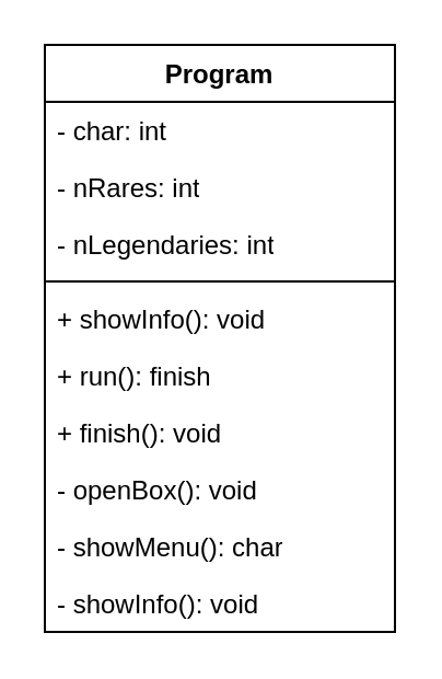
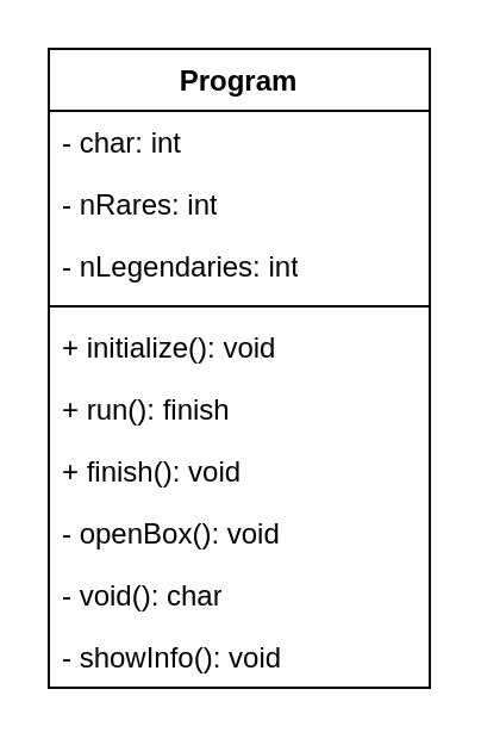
- <mxCell id="7" value="+ showInfo(): void" style="text;strokeColor=none;fillColor=none;align=left;verticalAlign=top;spacingLeft=4;spacingRight=4;overflow=hidden;rotatable=0;points=[[0,0.5],[1,0.5]];portConstraint=eastwest;whiteSpace=wrap;html=1;" vertex="1" parent="2"><mxGeometry y="112" width="160" height="26" as="geometry" /></mxCell>
+ <mxCell id="7" value="+ initialize(): void" style="text;strokeColor=none;fillColor=none;align=left;verticalAlign=top;spacingLeft=4;spacingRight=4;overflow=hidden;rotatable=0;points=[[0,0.5],[1,0.5]];portConstraint=eastwest;whiteSpace=wrap;html=1;" vertex="1" parent="2"><mxGeometry y="112" width="160" height="26" as="geometry" /></mxCell>
- <mxCell id="11" value="- showMenu(): char" style="text;strokeColor=none;fillColor=none;align=left;verticalAlign=top;spacingLeft=4;spacingRight=4;overflow=hidden;rotatable=0;points=[[0,0.5],[1,0.5]];portConstraint=eastwest;whiteSpace=wrap;html=1;" vertex="1" parent="2"><mxGeometry y="216" width="160" height="26" as="geometry" /></mxCell>
+ <mxCell id="11" value="- void(): char" style="text;strokeColor=none;fillColor=none;align=left;verticalAlign=top;spacingLeft=4;spacingRight=4;overflow=hidden;rotatable=0;points=[[0,0.5],[1,0.5]];portConstraint=eastwest;whiteSpace=wrap;html=1;" vertex="1" parent="2"><mxGeometry y="216" width="160" height="26" as="geometry" /></mxCell>
